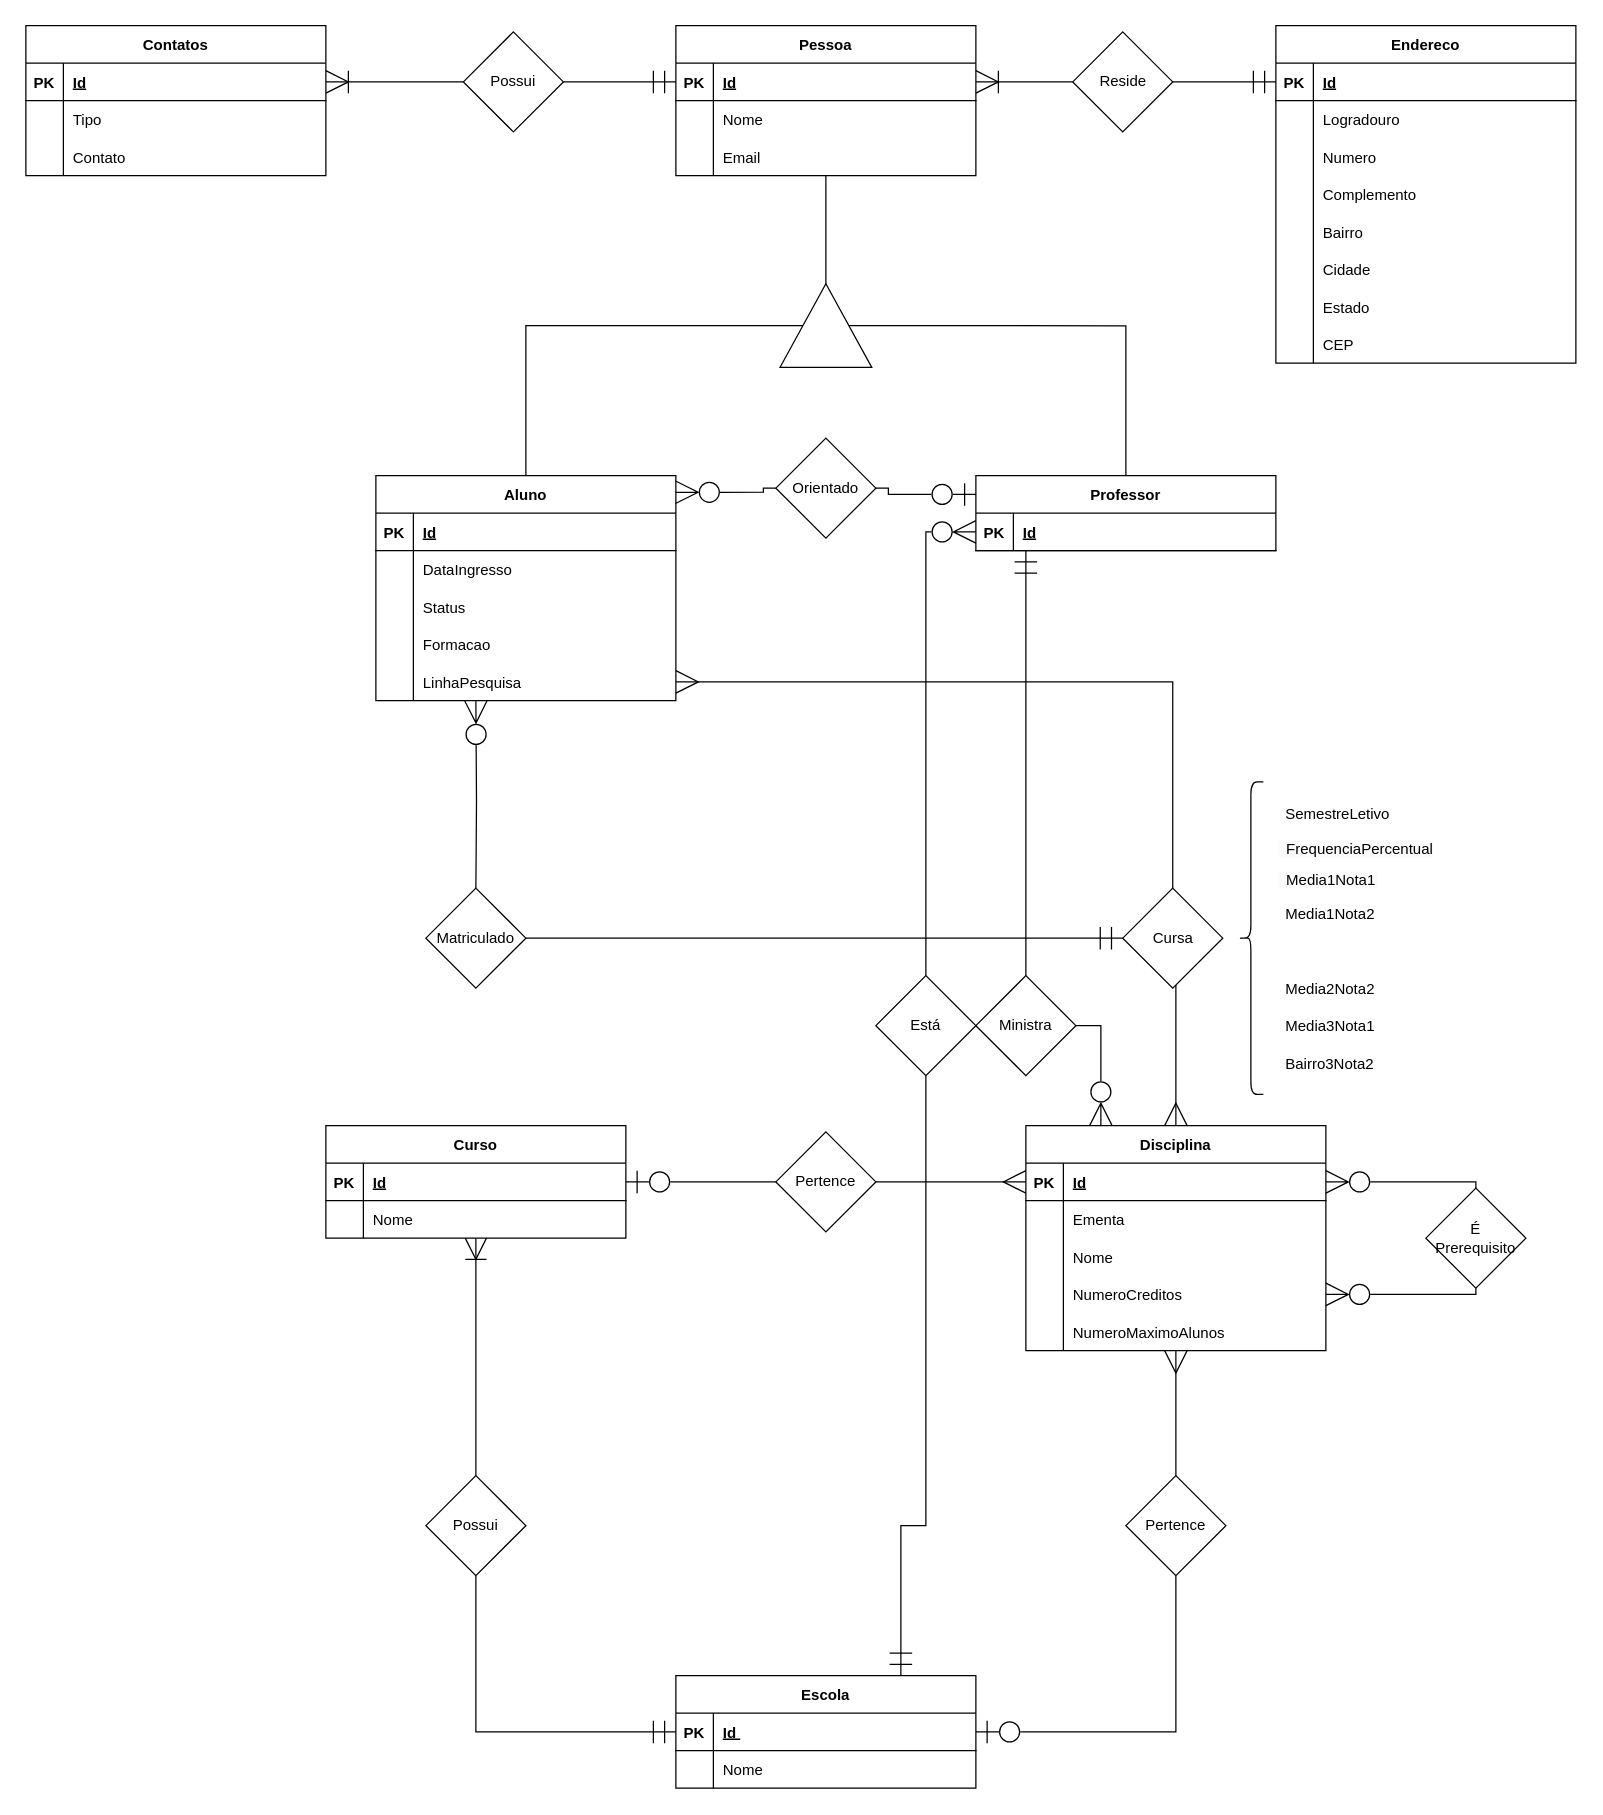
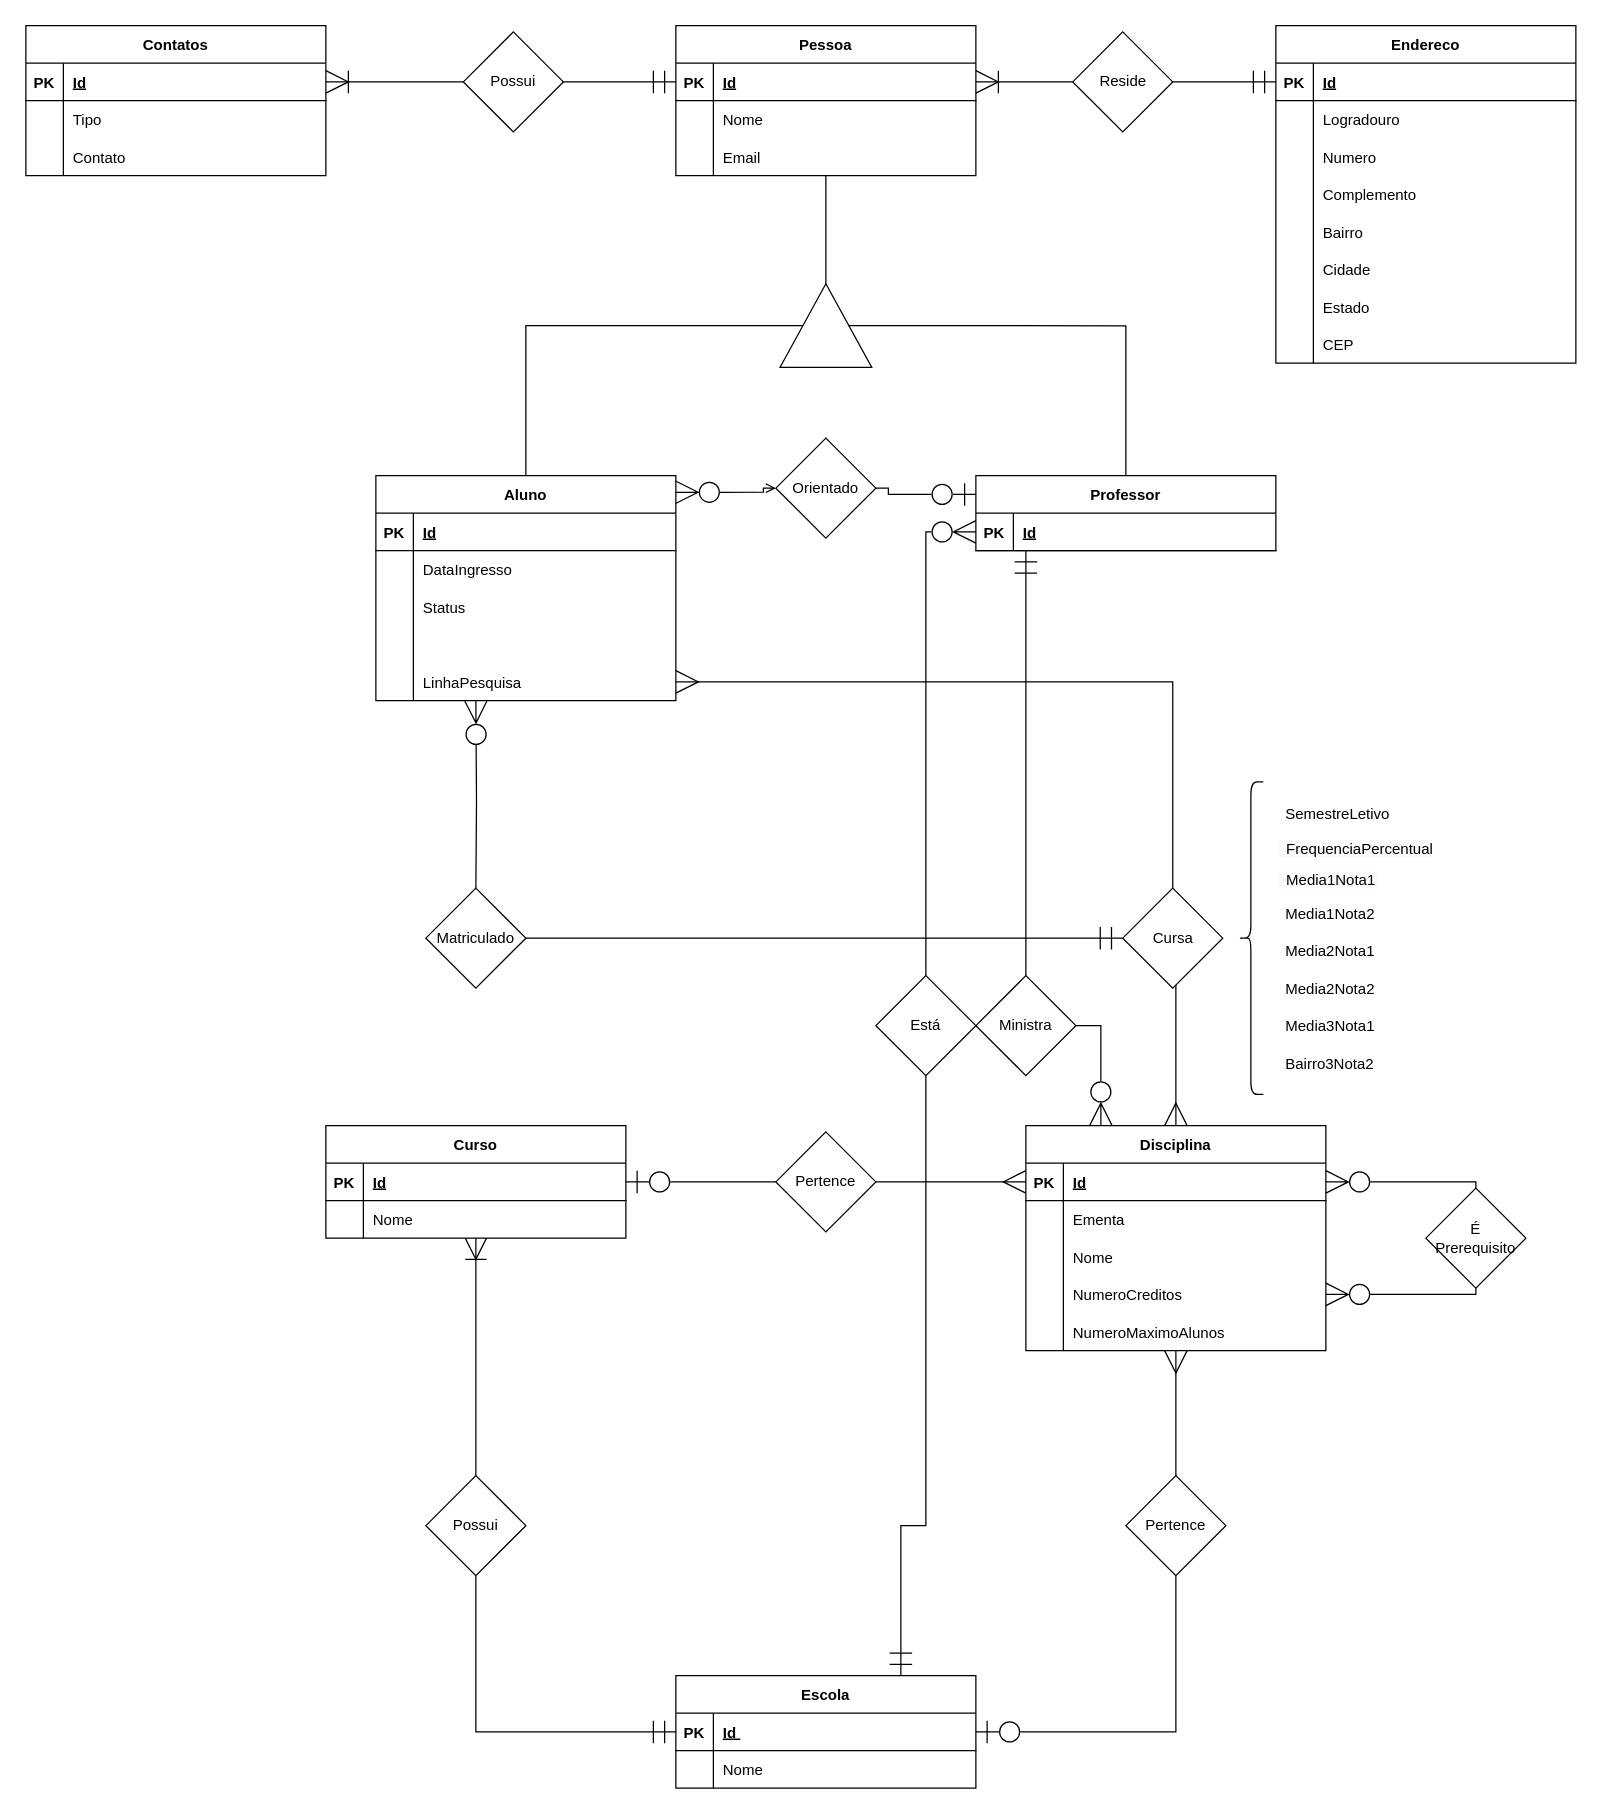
- <mxCell id="142" style="edgeStyle=orthogonalEdgeStyle;rounded=0;orthogonalLoop=1;jettySize=auto;html=1;entryX=0;entryY=0.5;entryDx=0;entryDy=0;exitX=0.999;exitY=0.074;exitDx=0;exitDy=0;endArrow=none;endFill=0;startArrow=ERzeroToMany;startFill=0;sourcePerimeterSpacing=6;targetPerimeterSpacing=6;startSize=16;exitPerimeter=0;" edge="1" parent="1" source="55" target="141"><mxGeometry relative="1" as="geometry"><Array as="points"><mxPoint x="610" y="393" /><mxPoint x="610" y="390" /></Array></mxGeometry></mxCell>
+ <mxCell id="142" style="edgeStyle=orthogonalEdgeStyle;rounded=0;orthogonalLoop=1;jettySize=auto;html=1;entryX=0;entryY=0.5;entryDx=0;entryDy=0;exitX=0.999;exitY=0.074;exitDx=0;exitDy=0;endArrow=open;endFill=0;startArrow=ERzeroToMany;startFill=0;sourcePerimeterSpacing=6;targetPerimeterSpacing=6;startSize=16;exitPerimeter=0;" edge="1" parent="1" source="55" target="141"><mxGeometry relative="1" as="geometry"><Array as="points"><mxPoint x="610" y="393" /><mxPoint x="610" y="390" /></Array></mxGeometry></mxCell>
- <mxCell id="67" value="Formacao" style="shape=partialRectangle;overflow=hidden;connectable=0;fillColor=none;top=0;left=0;bottom=0;right=0;align=left;spacingLeft=6;" parent="65" vertex="1"><mxGeometry x="30" width="210" height="30" as="geometry"><mxRectangle width="210" height="30" as="alternateBounds" /></mxGeometry></mxCell>
+ <mxCell id="128" value="Media2Nota1" style="shape=partialRectangle;overflow=hidden;connectable=0;fillColor=none;top=0;left=0;bottom=0;right=0;align=left;spacingLeft=6;" parent="1" vertex="1"><mxGeometry x="1020" y="745" width="160" height="30" as="geometry"><mxRectangle width="210" height="30" as="alternateBounds" /></mxGeometry></mxCell>
